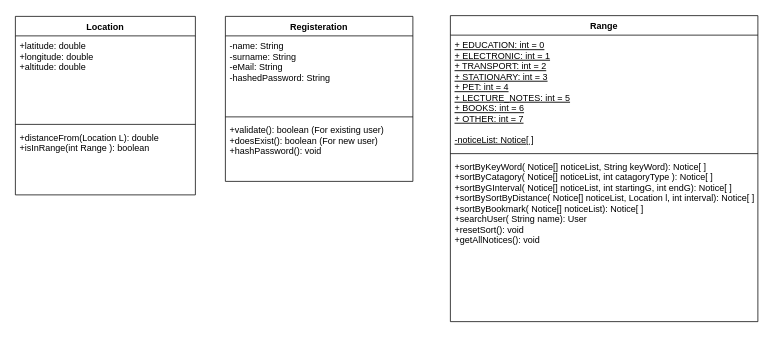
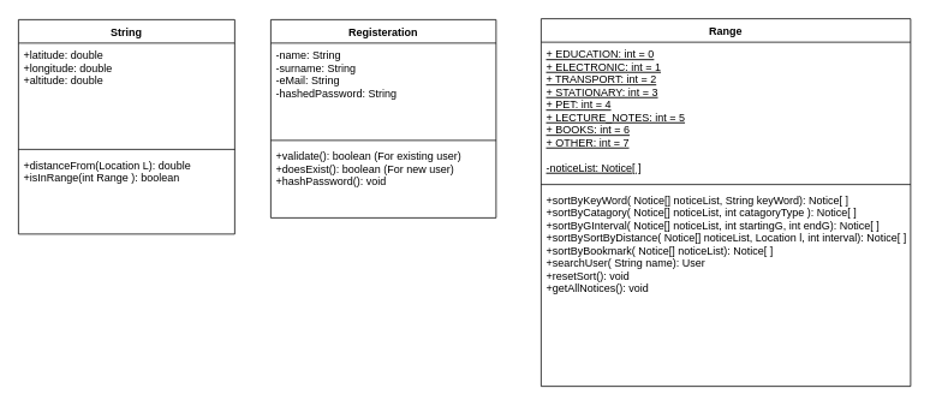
- <mxCell id="2" value="Location" style="swimlane;fontStyle=1;align=center;verticalAlign=top;childLayout=stackLayout;horizontal=1;startSize=26;horizontalStack=0;resizeParent=1;resizeParentMax=0;resizeLast=0;collapsible=1;marginBottom=0;" vertex="1" parent="1"><mxGeometry x="20" y="21" width="240" height="238" as="geometry" /></mxCell>
+ <mxCell id="2" value="String" style="swimlane;fontStyle=1;align=center;verticalAlign=top;childLayout=stackLayout;horizontal=1;startSize=26;horizontalStack=0;resizeParent=1;resizeParentMax=0;resizeLast=0;collapsible=1;marginBottom=0;" vertex="1" parent="1"><mxGeometry x="20" y="21" width="240" height="238" as="geometry" /></mxCell>
